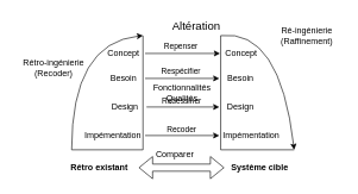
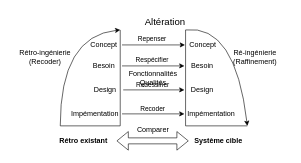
- <mxCell id="15" value="&lt;div&gt;Ré-ingénierie&lt;/div&gt;&lt;div&gt;(Raffinement)&lt;br&gt;&lt;/div&gt;" style="text;html=1;strokeColor=none;fillColor=none;align=center;verticalAlign=middle;whiteSpace=wrap;rounded=0;" vertex="1" parent="1"><mxGeometry x="375" y="34" width="110" height="30" as="geometry" /></mxCell>
+ <mxCell id="15" value="&lt;div&gt;Ré-ingénierie&lt;/div&gt;&lt;div&gt;(Raffinement)&lt;br&gt;&lt;/div&gt;" style="text;html=1;strokeColor=none;fillColor=none;align=center;verticalAlign=middle;whiteSpace=wrap;rounded=0;" vertex="1" parent="1"><mxGeometry x="370" y="79" width="110" height="30" as="geometry" /></mxCell>
- <mxCell id="29" value="Comparer" style="text;html=1;strokeColor=none;fillColor=none;align=center;verticalAlign=middle;whiteSpace=wrap;rounded=0;" vertex="1" parent="1"><mxGeometry x="215" y="200" width="60" height="30" as="geometry" /></mxCell>
+ <mxCell id="29" value="Comparer" style="text;html=1;strokeColor=none;fillColor=none;align=center;verticalAlign=middle;whiteSpace=wrap;rounded=0;" vertex="1" parent="1"><mxGeometry x="225" y="200" width="60" height="30" as="geometry" /></mxCell>
